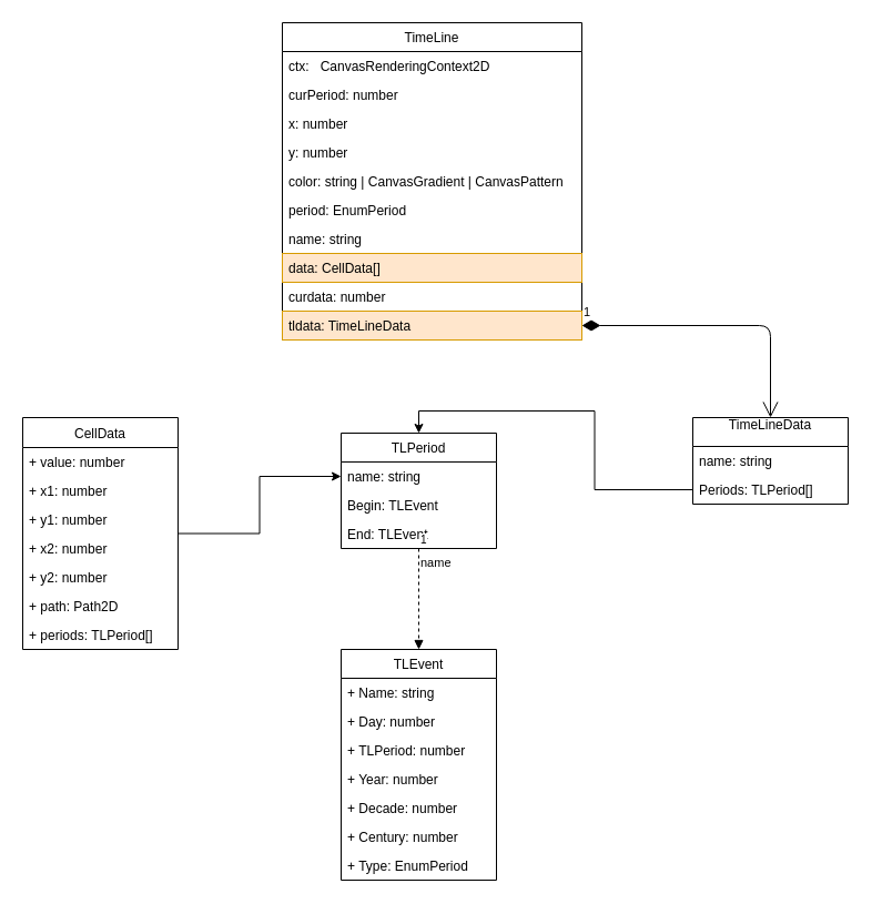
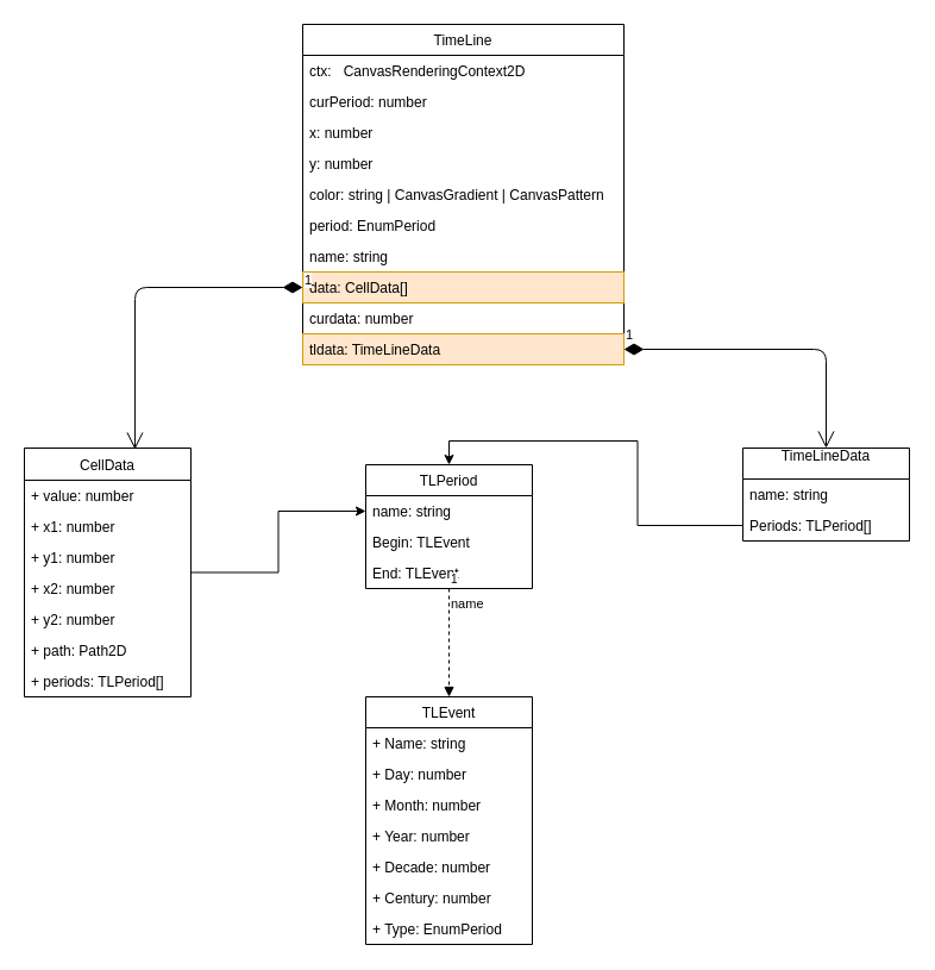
+ <mxCell id="41" value="1" style="endArrow=open;html=1;endSize=12;startArrow=diamondThin;startSize=14;startFill=1;edgeStyle=orthogonalEdgeStyle;align=left;verticalAlign=bottom;entryX=0.664;entryY=0.005;entryDx=0;entryDy=0;entryPerimeter=0;" parent="1" source="10" target="30" edge="1"><mxGeometry x="-1" y="3" relative="1" as="geometry"><mxPoint x="24" y="976" as="sourcePoint" /><mxPoint x="184" y="976" as="targetPoint" /></mxGeometry></mxCell>
- <mxCell id="24" value="+ TLPeriod: number" style="text;strokeColor=none;fillColor=none;align=left;verticalAlign=top;spacingLeft=4;spacingRight=4;overflow=hidden;rotatable=0;points=[[0,0.5],[1,0.5]];portConstraint=eastwest;" parent="21" vertex="1"><mxGeometry y="78" width="140" height="26" as="geometry" /></mxCell>
+ <mxCell id="24" value="+ Month: number" style="text;strokeColor=none;fillColor=none;align=left;verticalAlign=top;spacingLeft=4;spacingRight=4;overflow=hidden;rotatable=0;points=[[0,0.5],[1,0.5]];portConstraint=eastwest;" parent="21" vertex="1"><mxGeometry y="78" width="140" height="26" as="geometry" /></mxCell>
